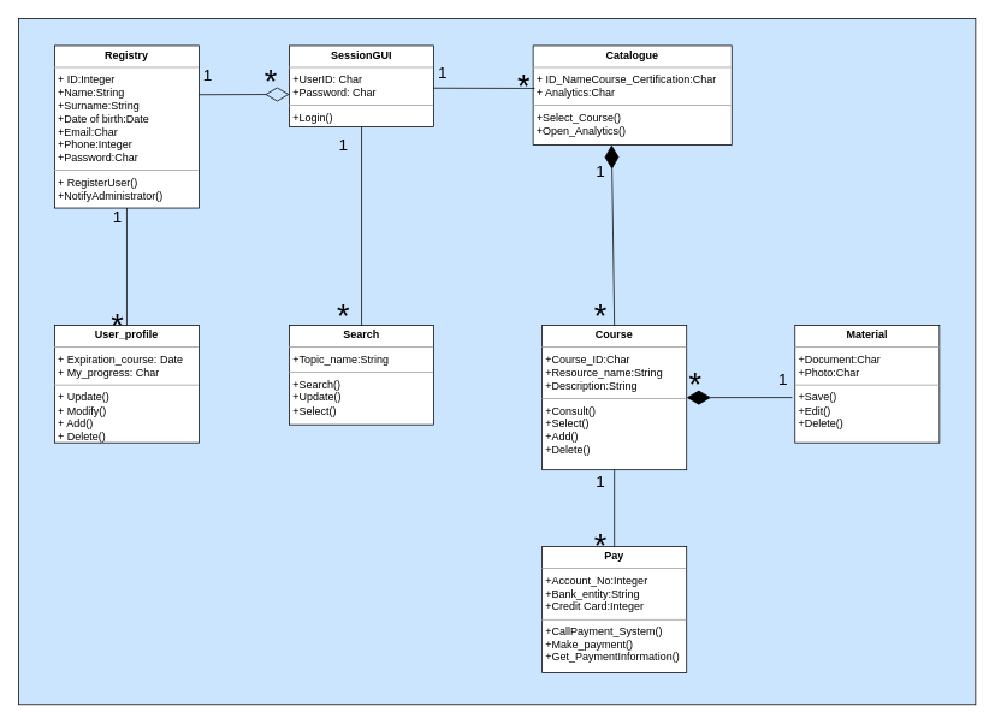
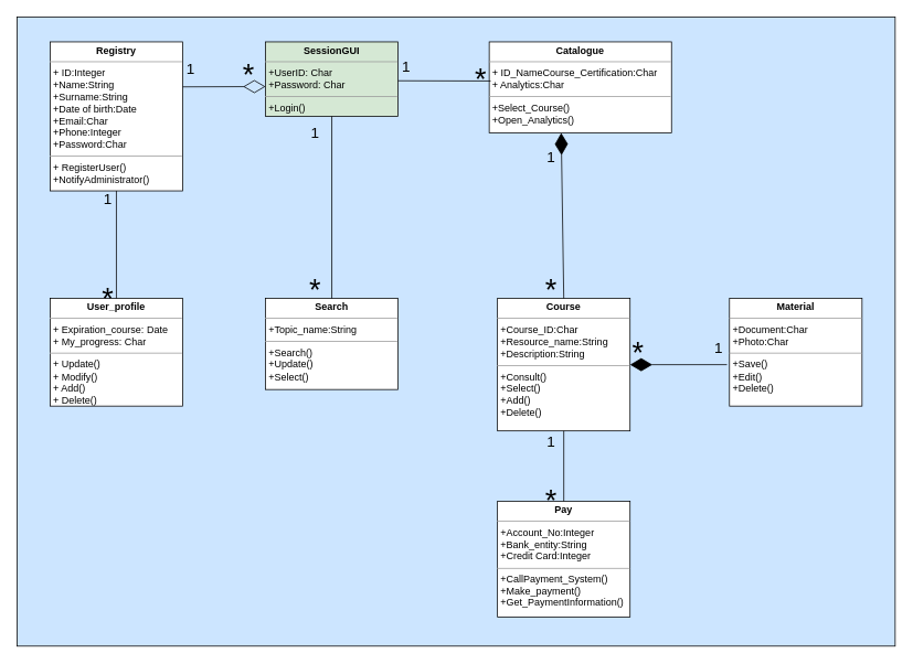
- <mxCell id="6" value="&lt;p style=&quot;margin: 0px ; margin-top: 4px ; text-align: center&quot;&gt;&lt;b&gt;SessionGUI&lt;/b&gt;&lt;/p&gt;&lt;hr size=&quot;1&quot;&gt;&lt;p style=&quot;margin: 0px ; margin-left: 4px&quot;&gt;+&lt;span&gt;UserID: Char&lt;/span&gt;&lt;/p&gt;&lt;p style=&quot;margin: 0px ; margin-left: 4px&quot;&gt;+Password: Char&lt;/p&gt;&lt;hr size=&quot;1&quot;&gt;&lt;p style=&quot;margin: 0px ; margin-left: 4px&quot;&gt;+Login()&lt;br&gt;&lt;/p&gt;" style="verticalAlign=top;align=left;overflow=fill;fontSize=12;fontFamily=Helvetica;html=1;" vertex="1" parent="1"><mxGeometry x="320" y="50" width="160" height="90" as="geometry" /></mxCell>
+ <mxCell id="6" value="&lt;p style=&quot;margin: 0px ; margin-top: 4px ; text-align: center&quot;&gt;&lt;b&gt;SessionGUI&lt;/b&gt;&lt;/p&gt;&lt;hr size=&quot;1&quot;&gt;&lt;p style=&quot;margin: 0px ; margin-left: 4px&quot;&gt;+&lt;span&gt;UserID: Char&lt;/span&gt;&lt;/p&gt;&lt;p style=&quot;margin: 0px ; margin-left: 4px&quot;&gt;+Password: Char&lt;/p&gt;&lt;hr size=&quot;1&quot;&gt;&lt;p style=&quot;margin: 0px ; margin-left: 4px&quot;&gt;+Login()&lt;br&gt;&lt;/p&gt;" style="verticalAlign=top;align=left;overflow=fill;fontSize=12;fontFamily=Helvetica;html=1;fillColor=#d5e8d4;" vertex="1" parent="1"><mxGeometry x="320" y="50" width="160" height="90" as="geometry" /></mxCell>
